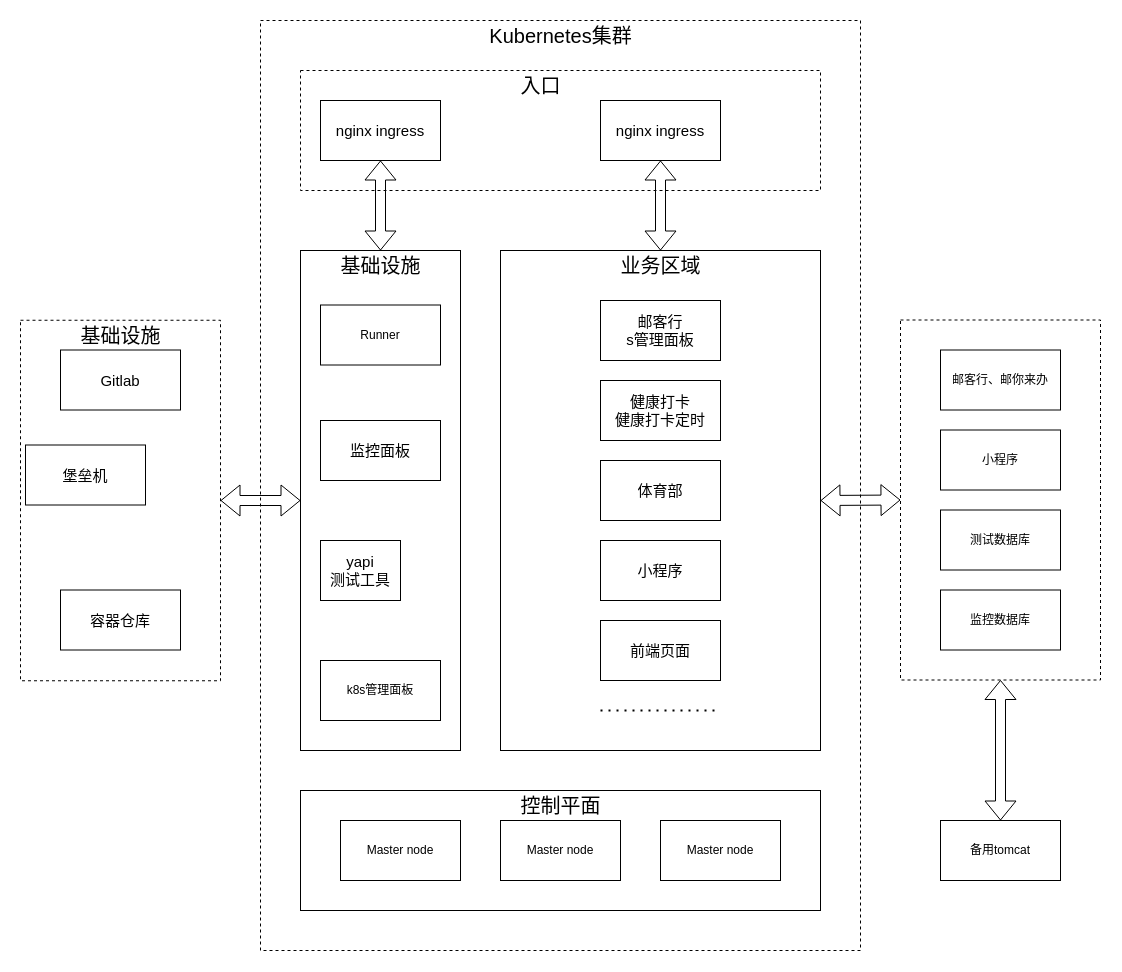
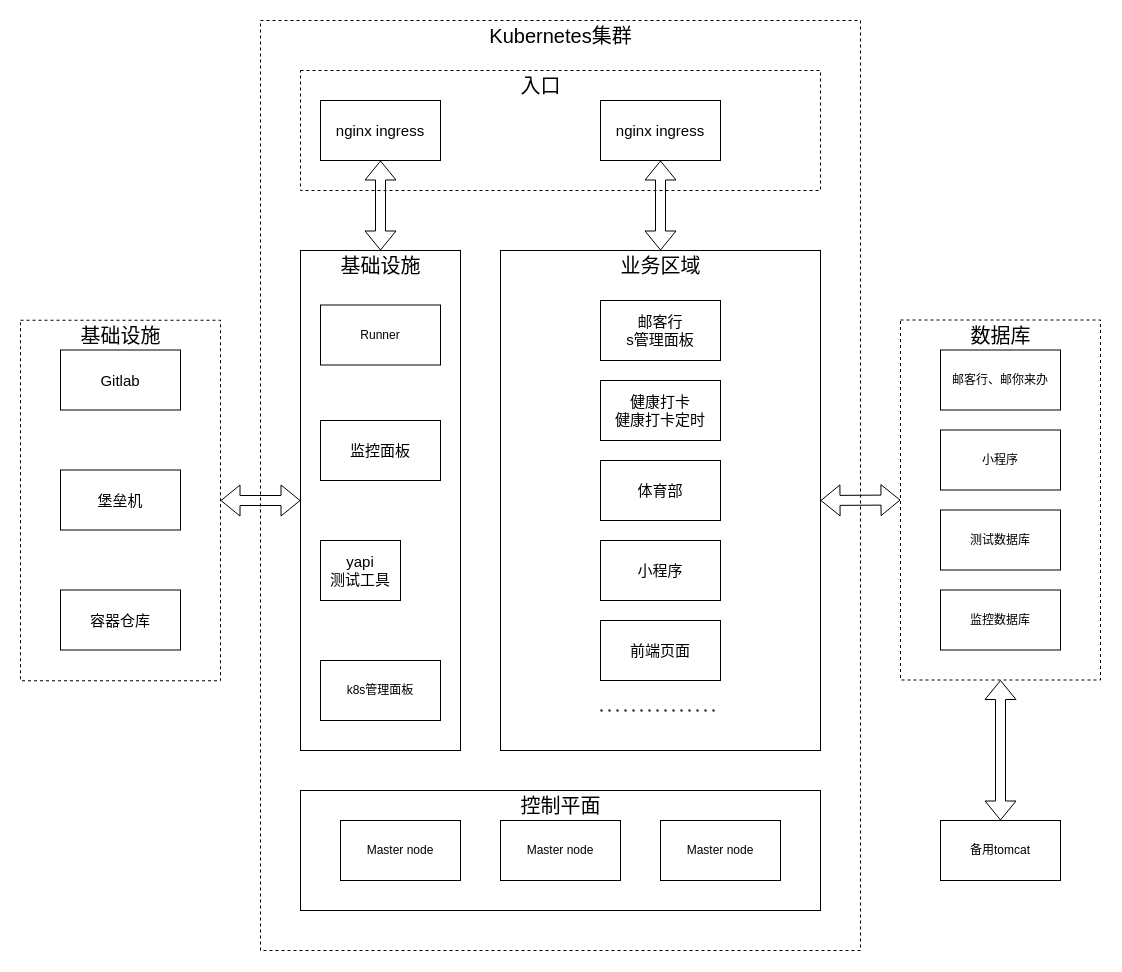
+ <mxCell id="28" value="&lt;font style=&quot;font-size: 20px;&quot;&gt;数据库&lt;/font&gt;" style="text;html=1;resizable=0;autosize=1;align=center;verticalAlign=middle;points=[];fillColor=none;strokeColor=none;rounded=0;glass=0;dashed=1;fontSize=15;" parent="1" vertex="1"><mxGeometry x="960" y="319.5" width="80" height="30" as="geometry" /></mxCell>
- <mxCell id="45" value="堡垒机" style="rounded=0;whiteSpace=wrap;html=1;glass=0;fontSize=15;fillColor=none;gradientColor=none;" vertex="1" parent="1"><mxGeometry x="25" y="444.5" width="120" height="60" as="geometry" /></mxCell>
+ <mxCell id="45" value="堡垒机" style="rounded=0;whiteSpace=wrap;html=1;glass=0;fontSize=15;fillColor=none;gradientColor=none;" vertex="1" parent="1"><mxGeometry x="60" y="469.5" width="120" height="60" as="geometry" /></mxCell>
